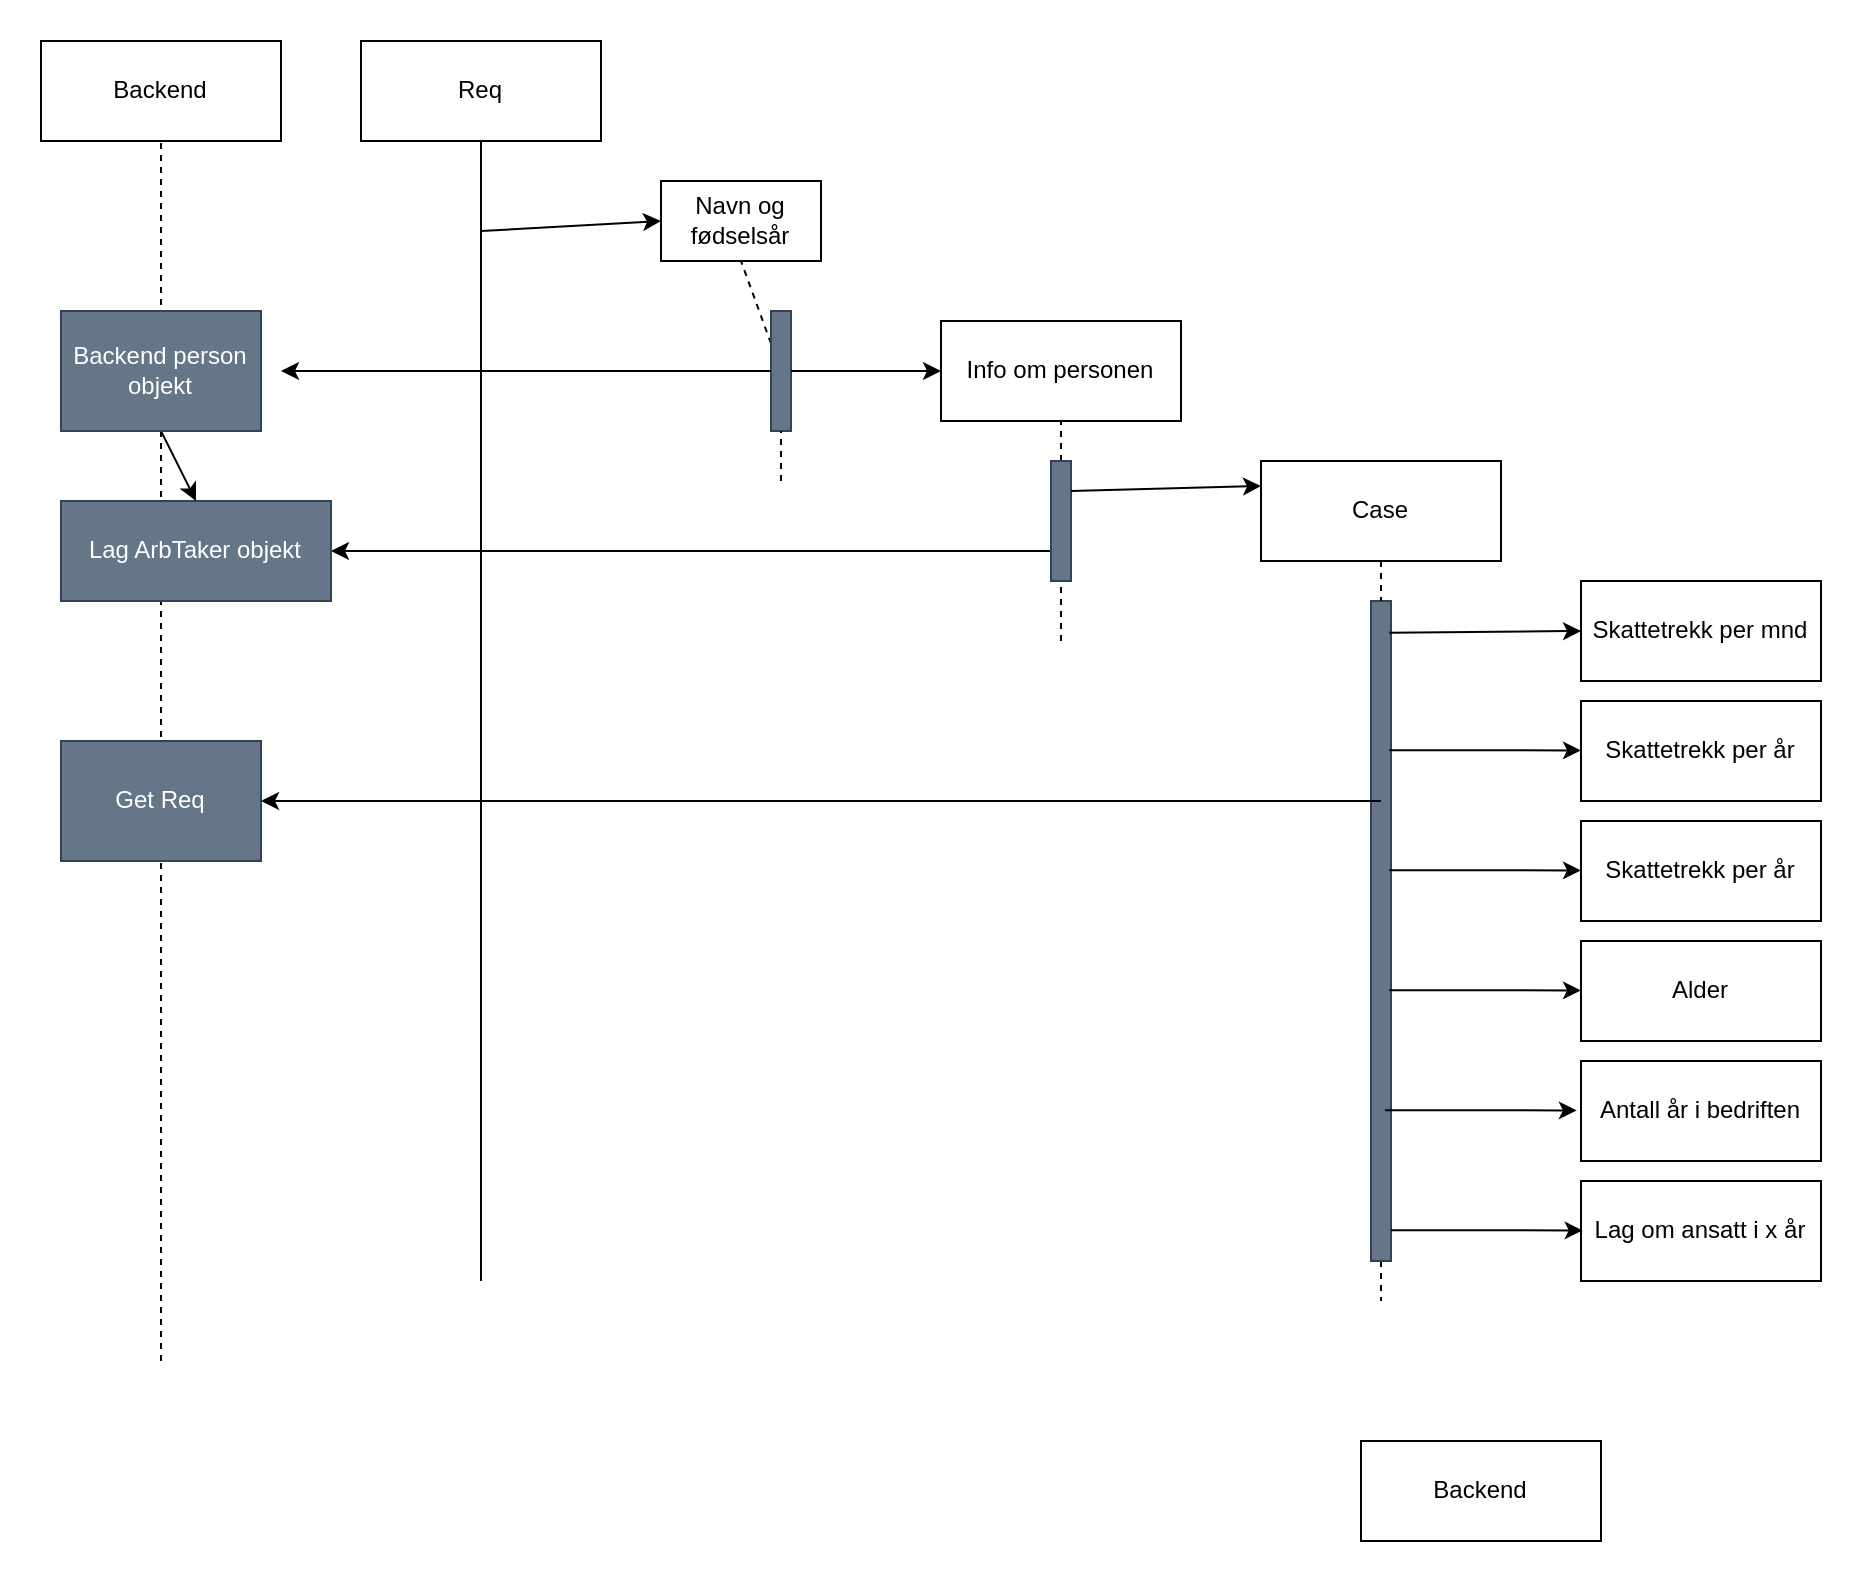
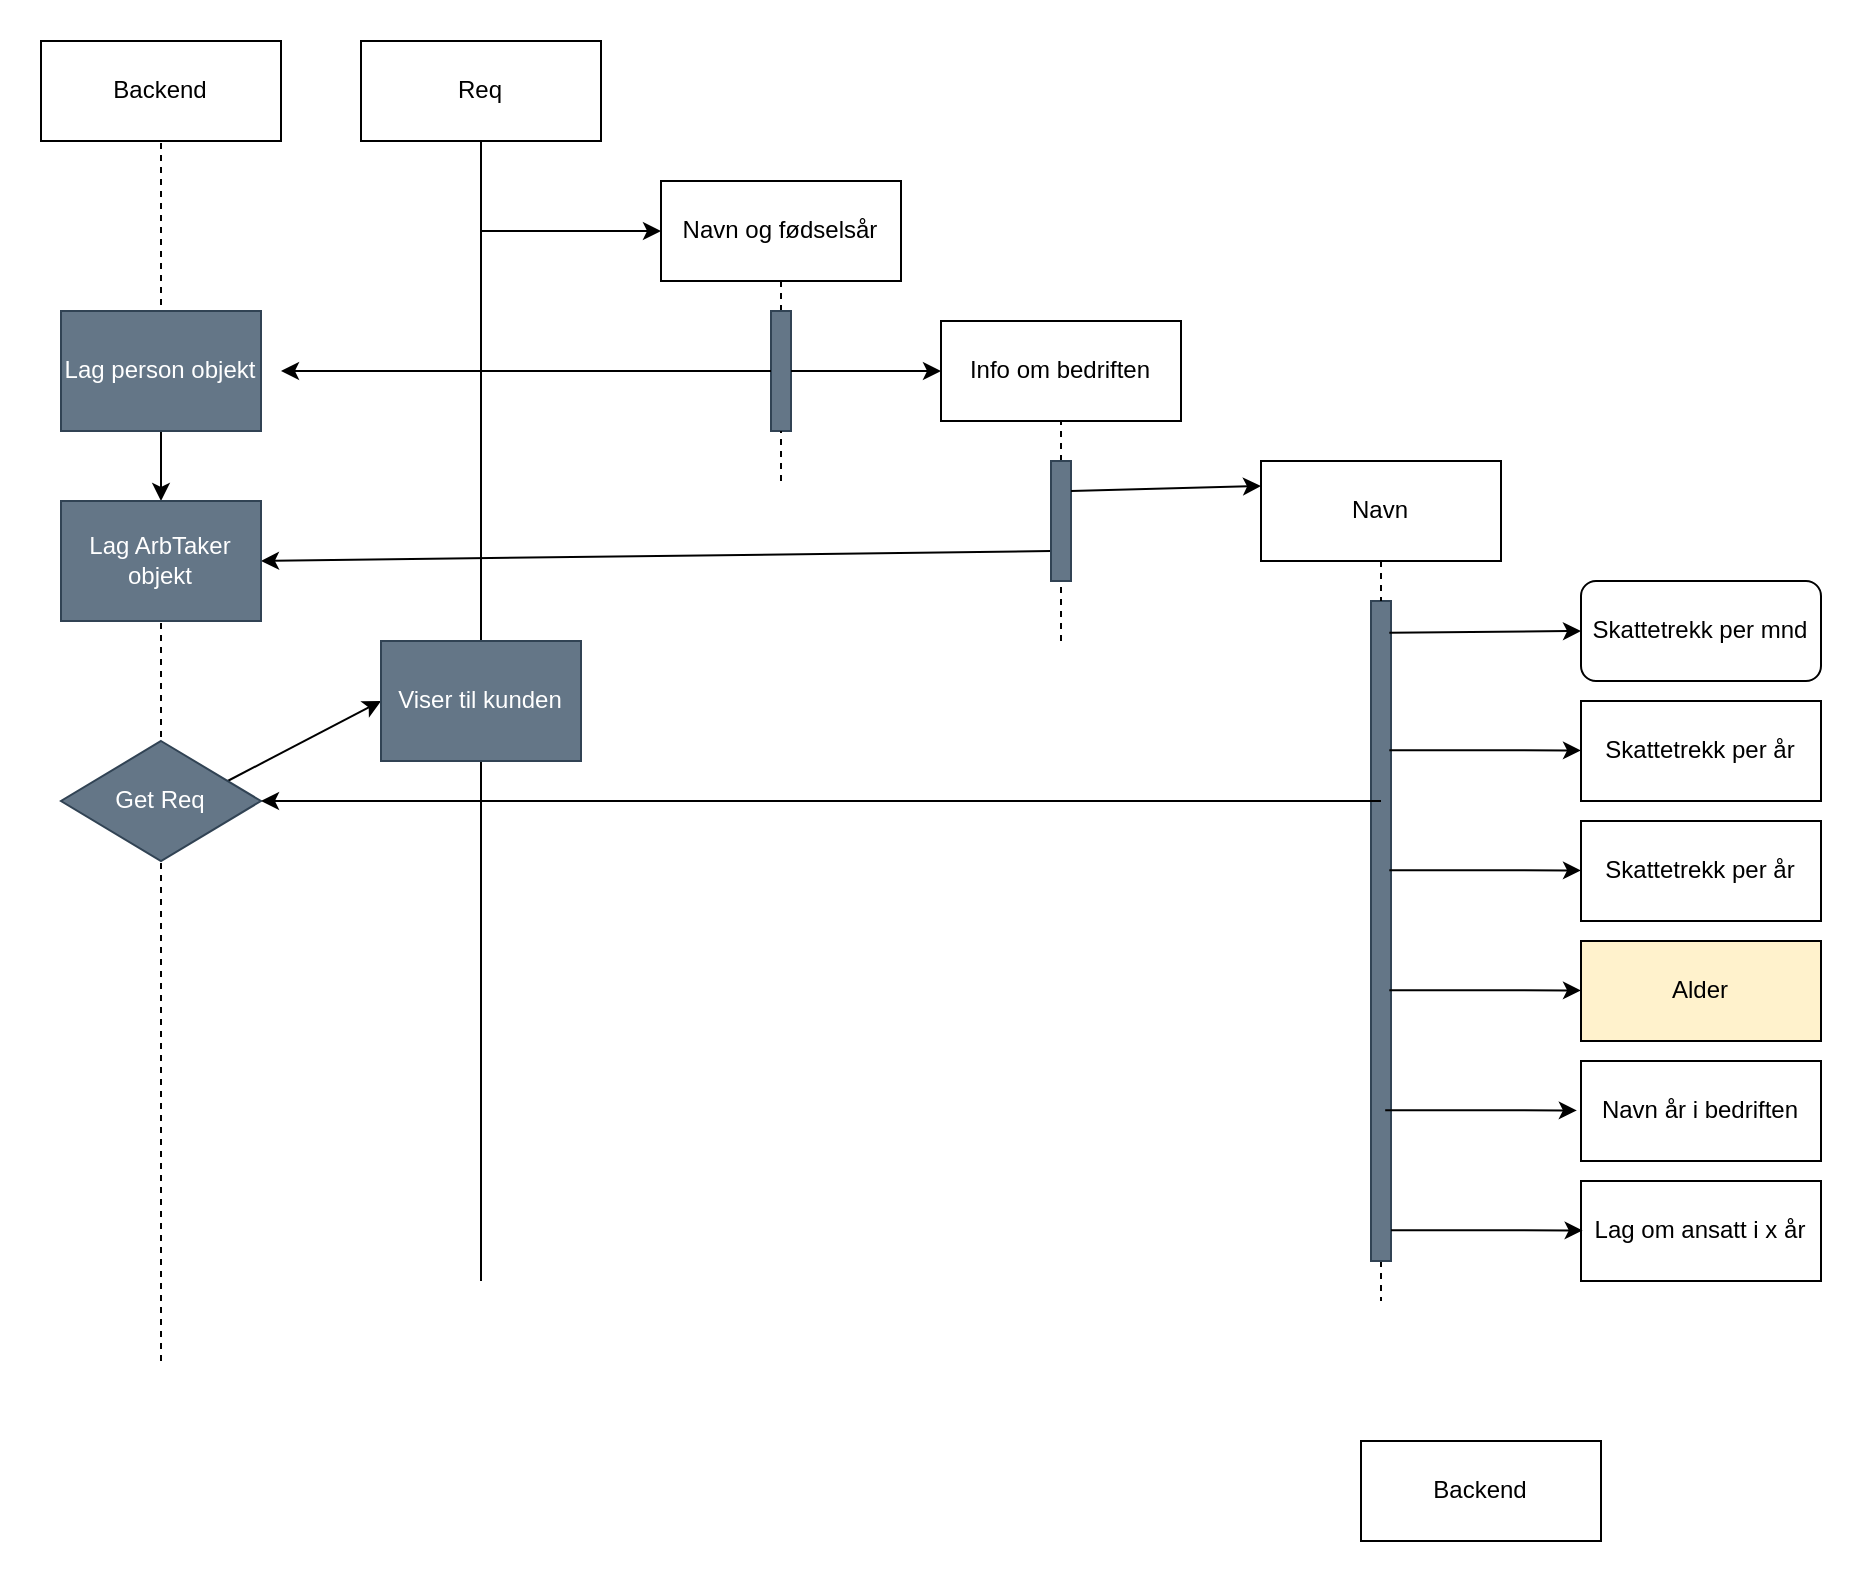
- <mxCell id="4" value="Navn og fødselsår" style="whiteSpace=wrap;html=1;" vertex="1" parent="1"><mxGeometry x="330" y="90" width="80" height="40" as="geometry" /></mxCell>
+ <mxCell id="4" value="Navn og fødselsår" style="whiteSpace=wrap;html=1;" vertex="1" parent="1"><mxGeometry x="330" y="90" width="120" height="50" as="geometry" /></mxCell>
- <mxCell id="28" value="Backend person objekt" style="whiteSpace=wrap;html=1;fillColor=#647687;fontColor=#ffffff;strokeColor=#314354;" vertex="1" parent="1"><mxGeometry x="30" y="155" width="100" height="60" as="geometry" /></mxCell>
+ <mxCell id="28" value="Lag person objekt" style="whiteSpace=wrap;html=1;fillColor=#647687;fontColor=#ffffff;strokeColor=#314354;" vertex="1" parent="1"><mxGeometry x="30" y="155" width="100" height="60" as="geometry" /></mxCell>
- <mxCell id="5" value="Info om personen" style="whiteSpace=wrap;html=1;" vertex="1" parent="1"><mxGeometry x="470" y="160" width="120" height="50" as="geometry" /></mxCell>
+ <mxCell id="5" value="Info om bedriften" style="whiteSpace=wrap;html=1;" vertex="1" parent="1"><mxGeometry x="470" y="160" width="120" height="50" as="geometry" /></mxCell>
- <mxCell id="6" value="Case" style="whiteSpace=wrap;html=1;" vertex="1" parent="1"><mxGeometry x="630" y="230" width="120" height="50" as="geometry" /></mxCell>
+ <mxCell id="6" value="Navn" style="whiteSpace=wrap;html=1;" vertex="1" parent="1"><mxGeometry x="630" y="230" width="120" height="50" as="geometry" /></mxCell>
- <mxCell id="29" value="Lag ArbTaker objekt" style="whiteSpace=wrap;html=1;fillColor=#647687;fontColor=#ffffff;strokeColor=#314354;" vertex="1" parent="1"><mxGeometry x="30" y="250" width="135" height="50" as="geometry" /></mxCell>
+ <mxCell id="29" value="Lag ArbTaker objekt" style="whiteSpace=wrap;html=1;fillColor=#647687;fontColor=#ffffff;strokeColor=#314354;" vertex="1" parent="1"><mxGeometry x="30" y="250" width="100" height="60" as="geometry" /></mxCell>
- <mxCell id="7" value="Skattetrekk per mnd" style="whiteSpace=wrap;html=1;" vertex="1" parent="1"><mxGeometry x="790" y="290" width="120" height="50" as="geometry" /></mxCell>
+ <mxCell id="7" value="Skattetrekk per mnd" style="whiteSpace=wrap;html=1;rounded=1;" vertex="1" parent="1"><mxGeometry x="790" y="290" width="120" height="50" as="geometry" /></mxCell>
+ <mxCell id="42" value="Viser til kunden" style="whiteSpace=wrap;html=1;fillColor=#647687;fontColor=#ffffff;strokeColor=#314354;" vertex="1" parent="1"><mxGeometry x="190" y="320" width="100" height="60" as="geometry" /></mxCell>
+ <mxCell id="39" style="edgeStyle=none;html=1;exitX=1;exitY=0.25;exitDx=0;exitDy=0;entryX=0;entryY=0.5;entryDx=0;entryDy=0;" edge="1" parent="1" source="40" target="42"><mxGeometry relative="1" as="geometry" /></mxCell>
- <mxCell id="40" value="Get Req" style="whiteSpace=wrap;html=1;fillColor=#647687;fontColor=#ffffff;strokeColor=#314354;" vertex="1" parent="1"><mxGeometry x="30" y="370" width="100" height="60" as="geometry" /></mxCell>
+ <mxCell id="40" value="Get Req" style="rhombus;whiteSpace=wrap;html=1;fillColor=#647687;fontColor=#ffffff;strokeColor=#314354;" vertex="1" parent="1"><mxGeometry x="30" y="370" width="100" height="60" as="geometry" /></mxCell>
- <mxCell id="10" value="Alder" style="whiteSpace=wrap;html=1;" vertex="1" parent="1"><mxGeometry x="790" y="470" width="120" height="50" as="geometry" /></mxCell>
+ <mxCell id="10" value="Alder" style="whiteSpace=wrap;html=1;fillColor=#fff2cc;" vertex="1" parent="1"><mxGeometry x="790" y="470" width="120" height="50" as="geometry" /></mxCell>
- <mxCell id="11" value="Antall år i bedriften" style="whiteSpace=wrap;html=1;" vertex="1" parent="1"><mxGeometry x="790" y="530" width="120" height="50" as="geometry" /></mxCell>
+ <mxCell id="11" value="Navn år i bedriften" style="whiteSpace=wrap;html=1;" vertex="1" parent="1"><mxGeometry x="790" y="530" width="120" height="50" as="geometry" /></mxCell>
